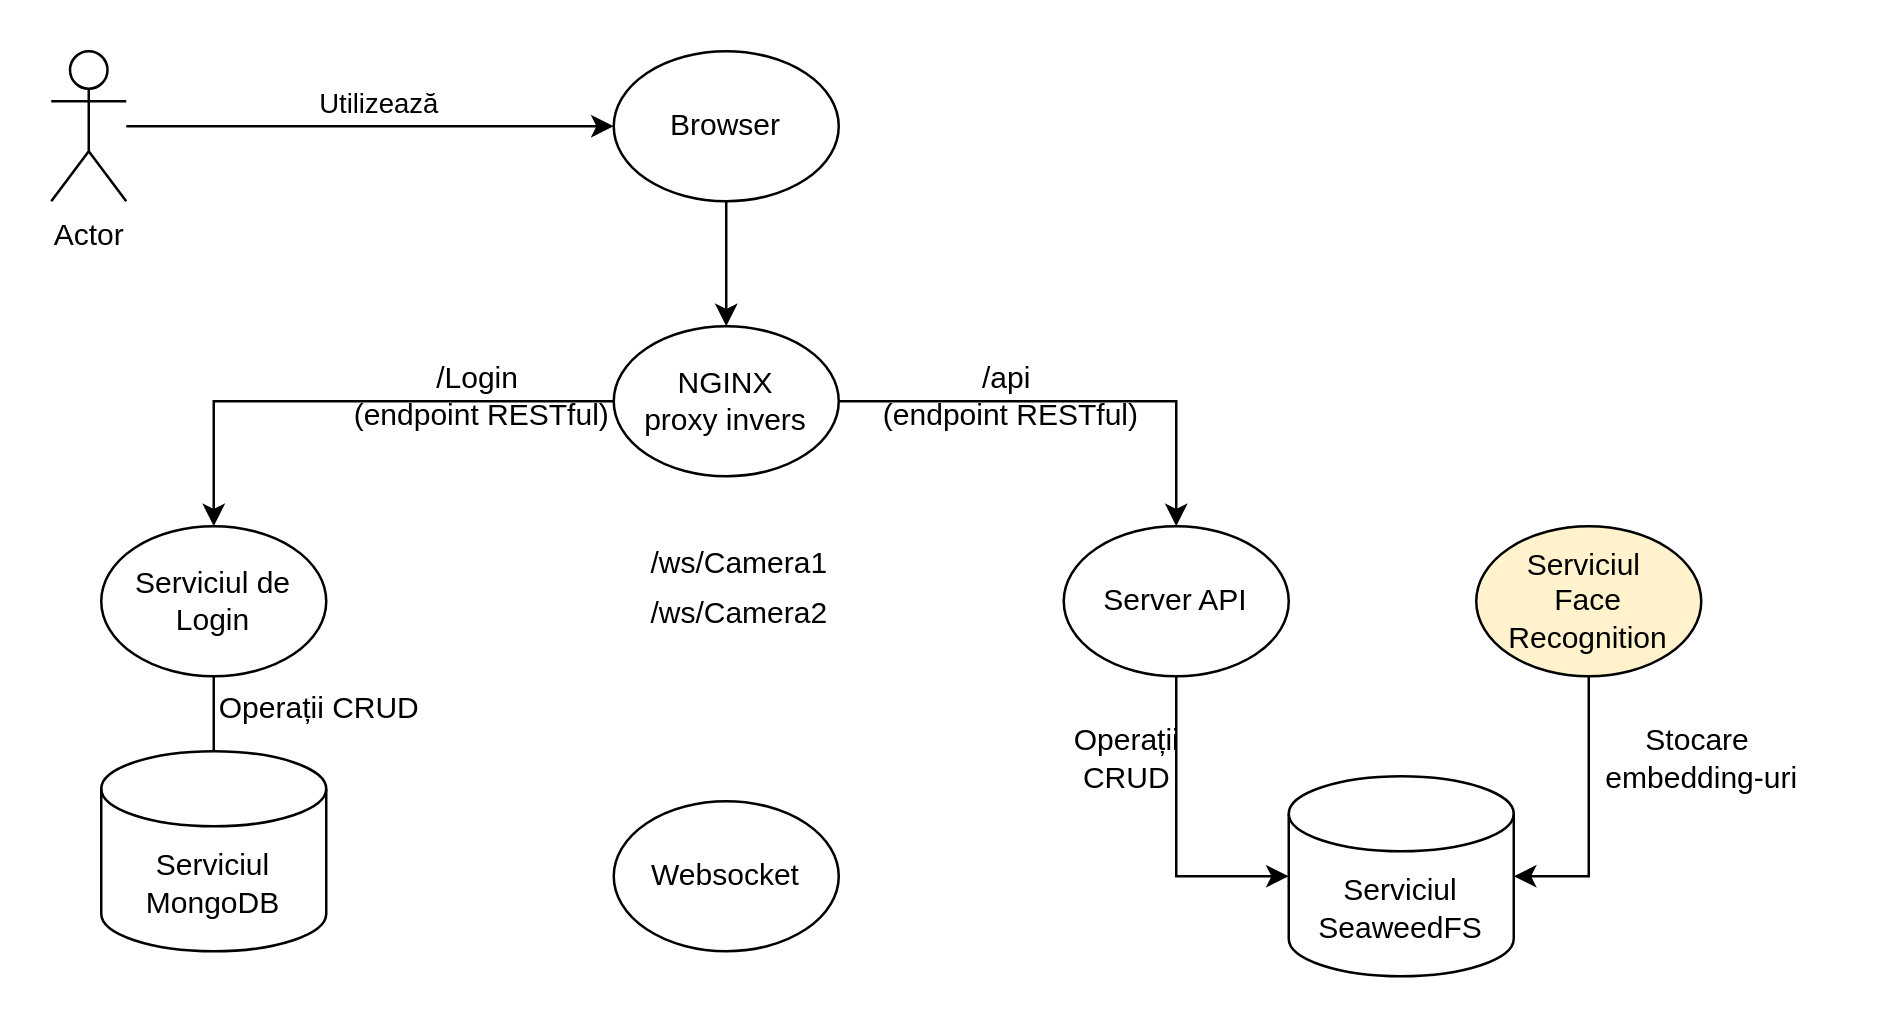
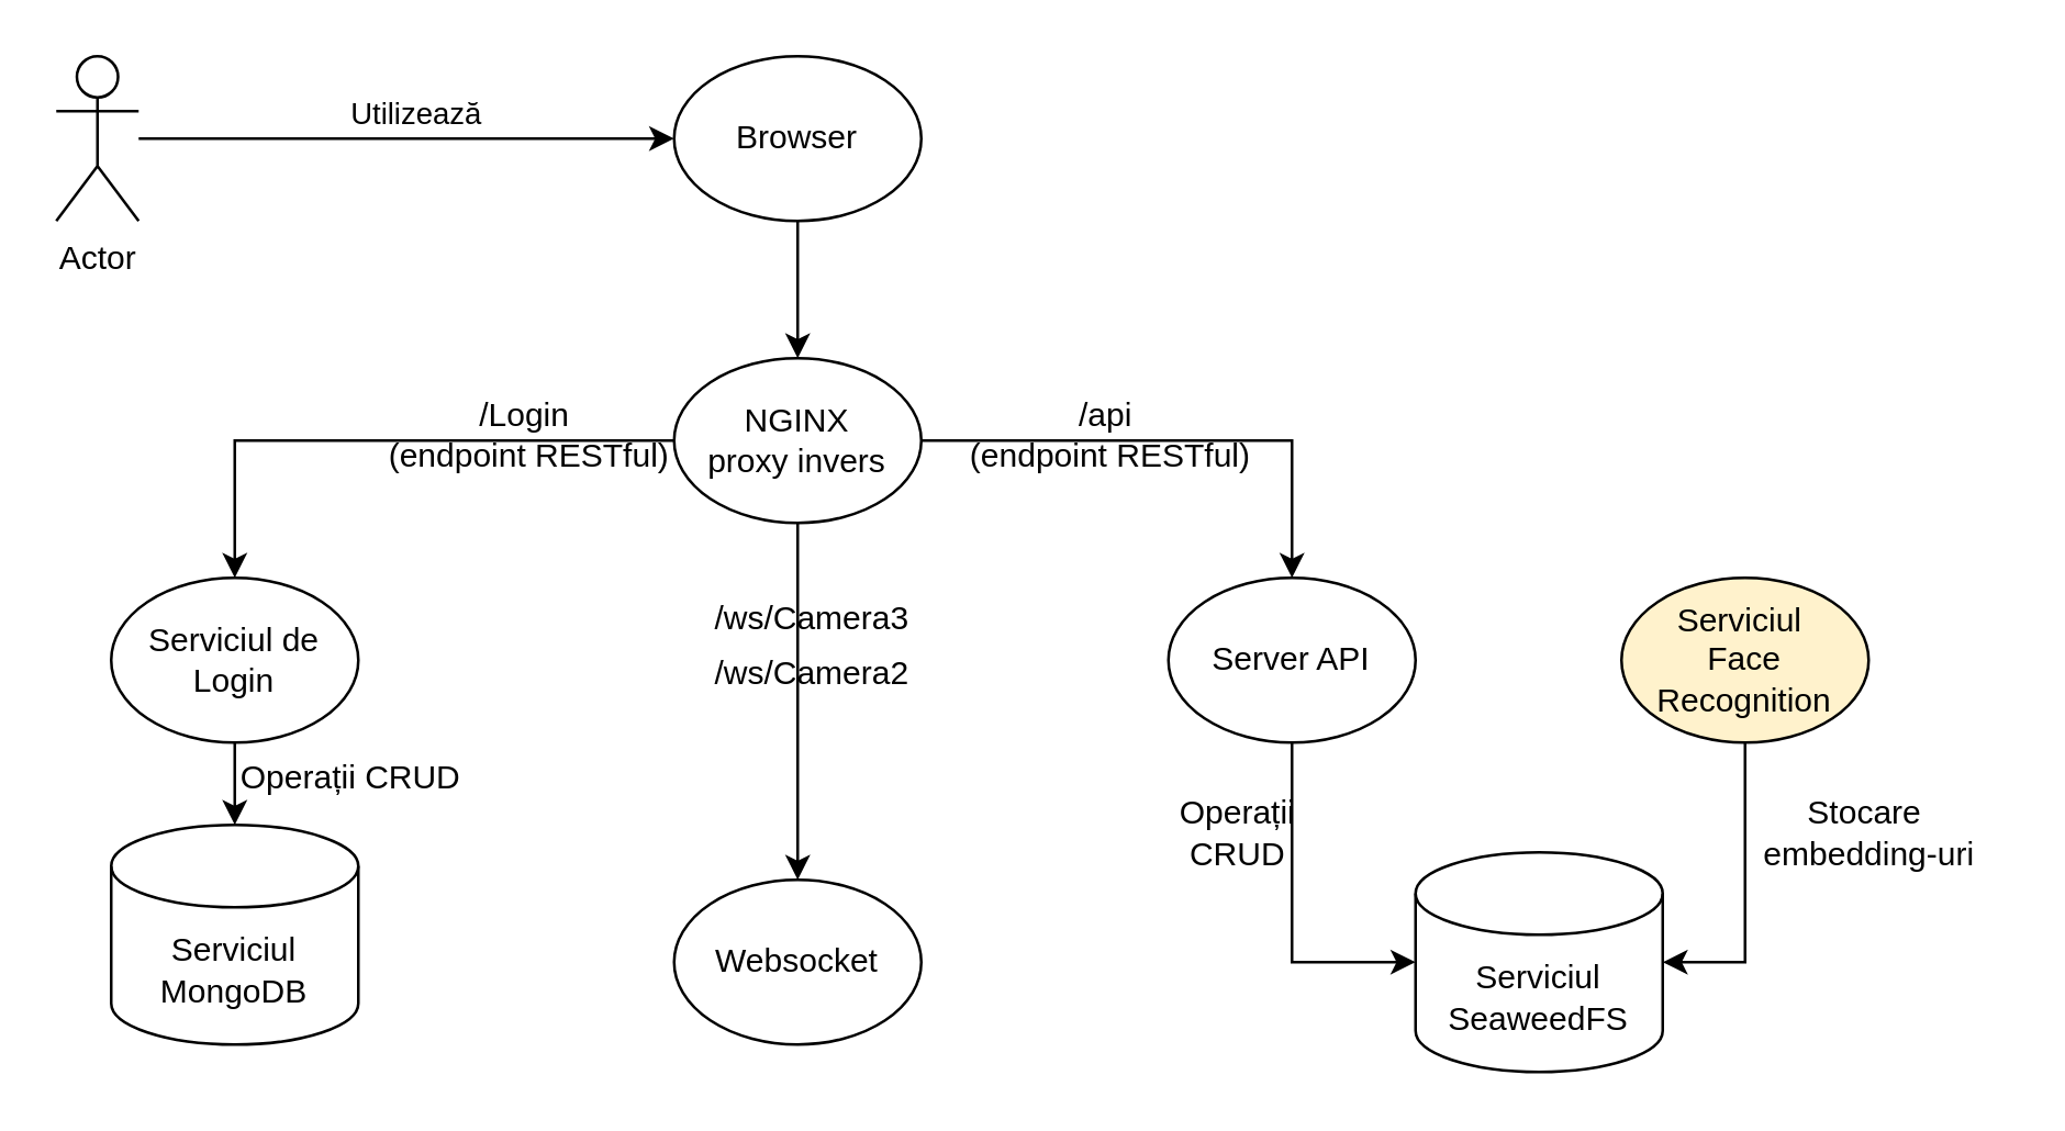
- <mxCell id="18" value="/ws/Camera1" style="text;html=1;align=center;verticalAlign=middle;resizable=0;points=[];autosize=1;strokeColor=none;fillColor=none;" vertex="1" parent="1"><mxGeometry x="250" y="210" width="90" height="30" as="geometry" /></mxCell>
+ <mxCell id="18" value="/ws/Camera3" style="text;html=1;align=center;verticalAlign=middle;resizable=0;points=[];autosize=1;strokeColor=none;fillColor=none;" vertex="1" parent="1"><mxGeometry x="250" y="210" width="90" height="30" as="geometry" /></mxCell>
+ <mxCell id="7" style="edgeStyle=orthogonalEdgeStyle;rounded=0;orthogonalLoop=1;jettySize=auto;html=1;entryX=0.5;entryY=0;entryDx=0;entryDy=0;" edge="1" parent="1" source="10" target="13"><mxGeometry relative="1" as="geometry" /></mxCell>
- <mxCell id="14" style="edgeStyle=orthogonalEdgeStyle;rounded=0;orthogonalLoop=1;jettySize=auto;html=1;endArrow=none;" edge="1" parent="1" source="15" target="24"><mxGeometry relative="1" as="geometry" /></mxCell>
+ <mxCell id="14" style="edgeStyle=orthogonalEdgeStyle;rounded=0;orthogonalLoop=1;jettySize=auto;html=1;" edge="1" parent="1" source="15" target="24"><mxGeometry relative="1" as="geometry" /></mxCell>
